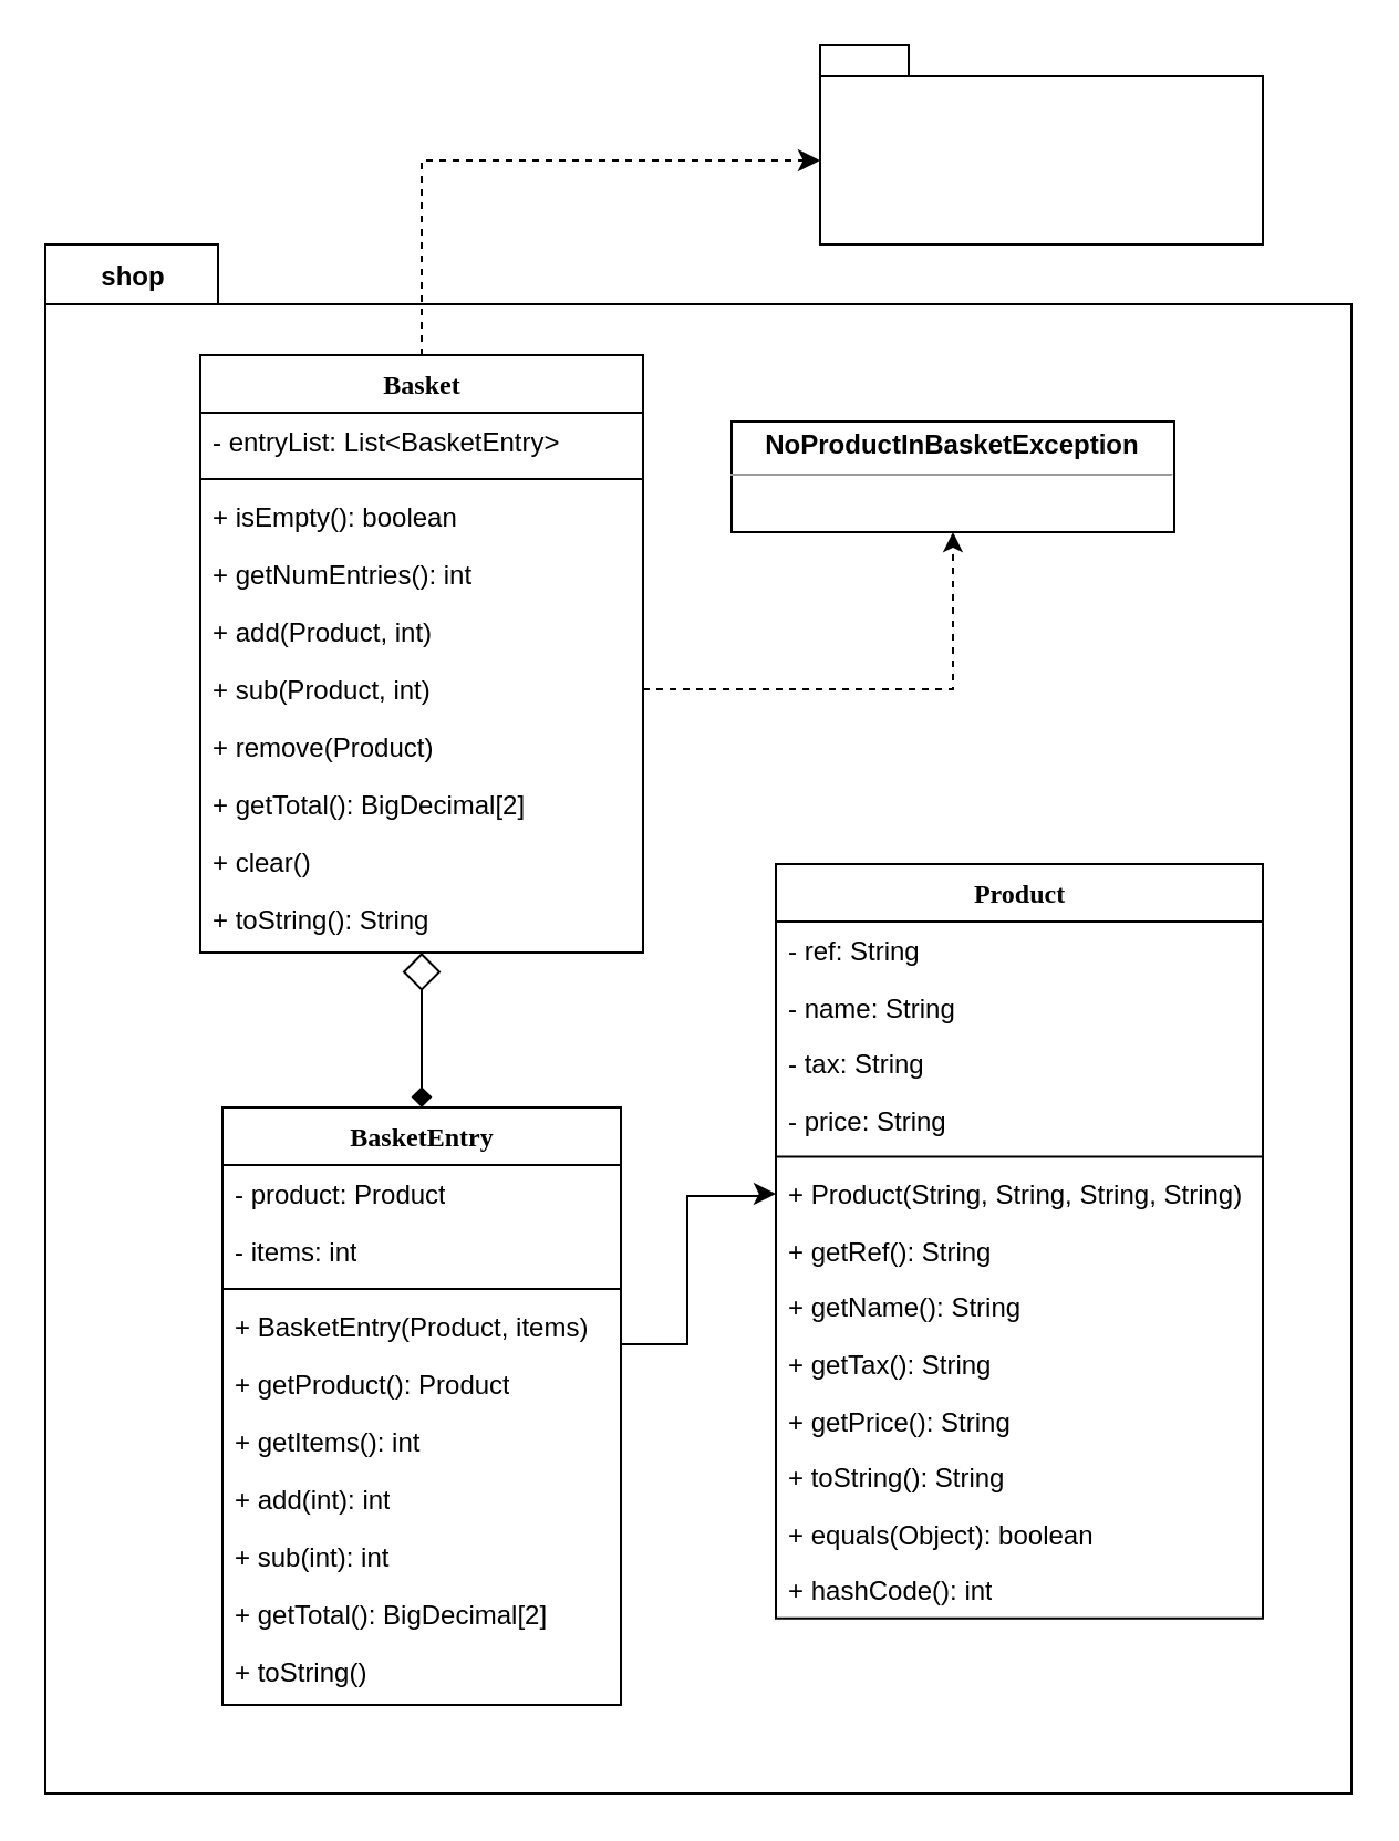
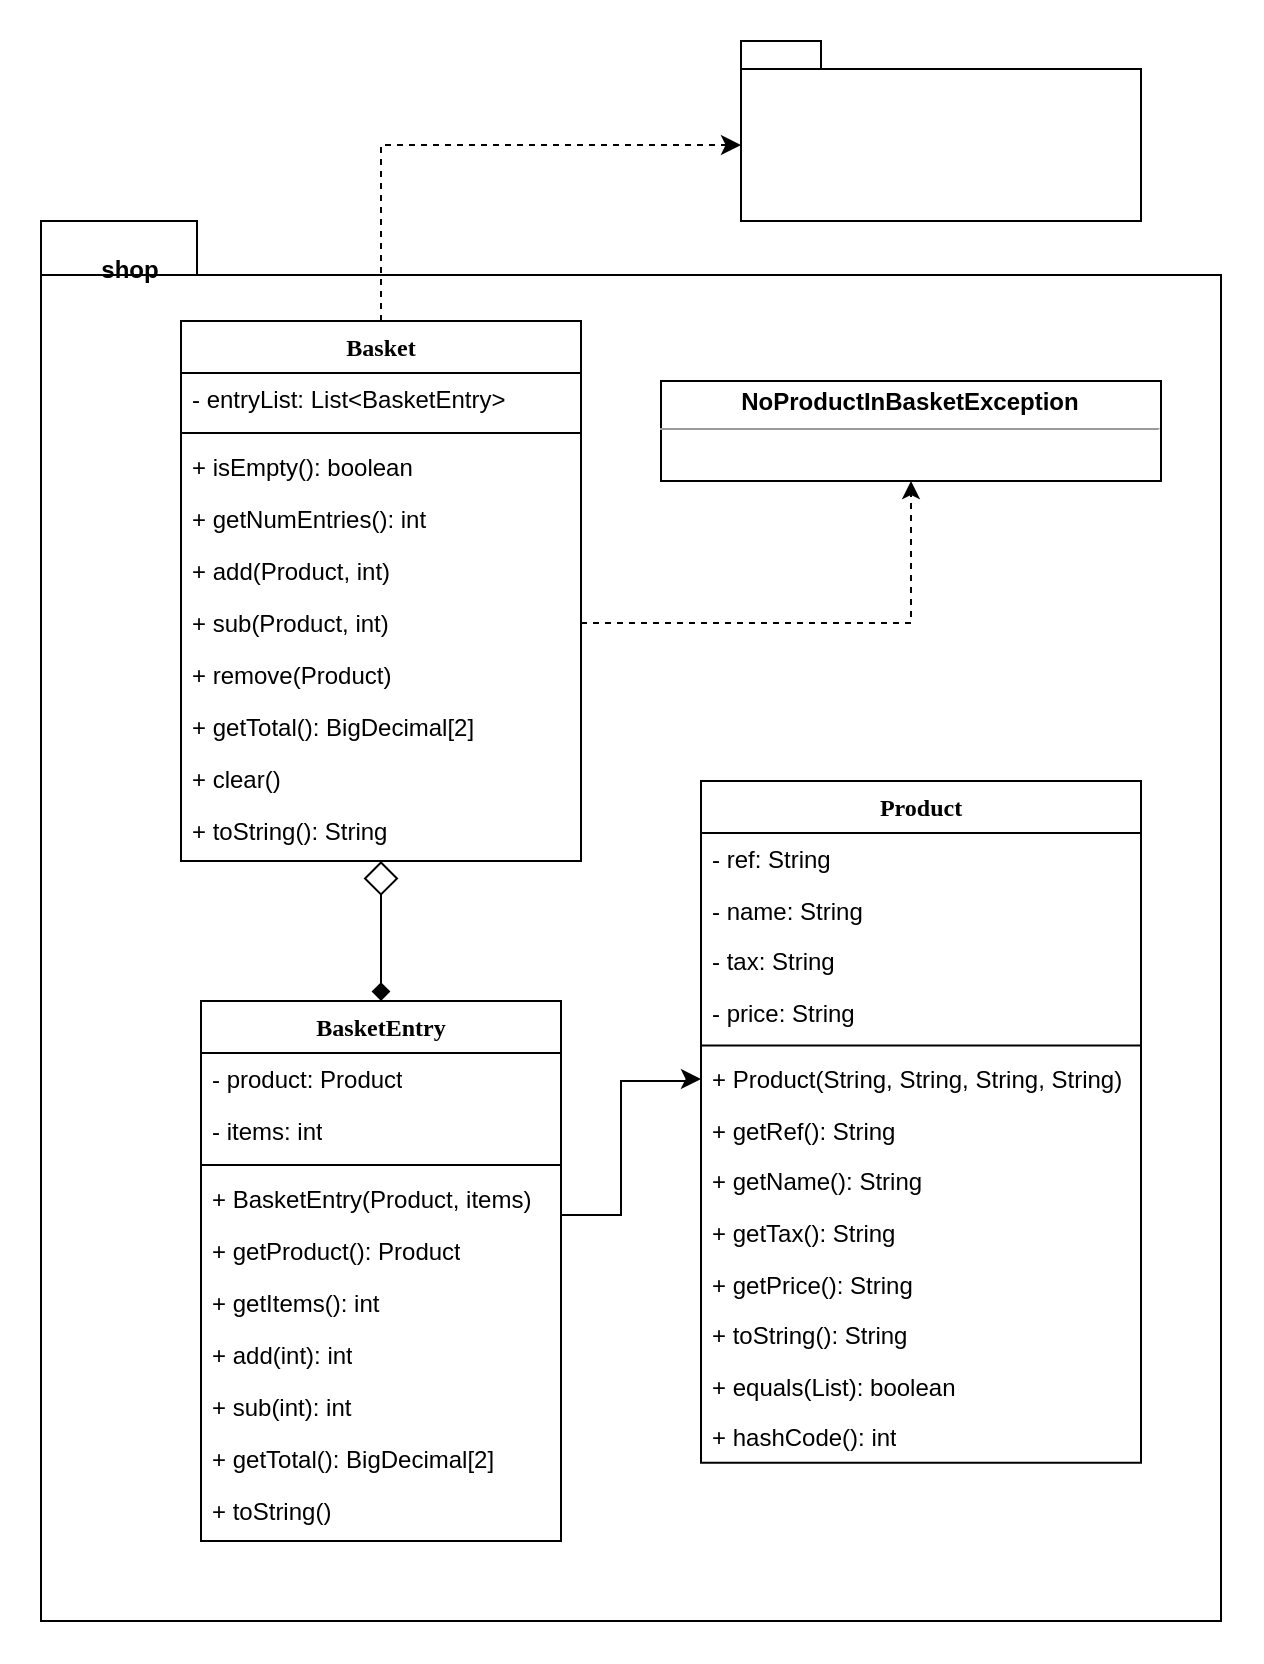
- <mxCell id="17" value="shop" style="text;align=center;fontStyle=1;verticalAlign=middle;spacingLeft=3;spacingRight=3;strokeColor=none;rotatable=0;points=[[0,0.5],[1,0.5]];portConstraint=eastwest;" vertex="1" parent="1"><mxGeometry x="20" y="110" width="80" height="27.761" as="geometry" /></mxCell>
+ <mxCell id="17" value="shop" style="text;align=center;fontStyle=1;verticalAlign=middle;spacingLeft=3;spacingRight=3;strokeColor=none;rotatable=0;points=[[0,0.5],[1,0.5]];portConstraint=eastwest;" vertex="1" parent="1"><mxGeometry x="25" y="120" width="80" height="27.761" as="geometry" /></mxCell>
- <mxCell id="44" value="&lt;p style=&quot;margin: 0px ; margin-top: 4px ; text-align: center&quot;&gt;&lt;b&gt;NoProductInBasketException&lt;/b&gt;&lt;/p&gt;&lt;hr size=&quot;1&quot;&gt;&lt;div style=&quot;height: 2px&quot;&gt;&lt;/div&gt;" style="verticalAlign=top;align=left;overflow=fill;fontSize=12;fontFamily=Helvetica;html=1;fillColor=none;" vertex="1" parent="1"><mxGeometry x="330" y="190" width="200" height="50" as="geometry" /></mxCell>
+ <mxCell id="44" value="&lt;p style=&quot;margin: 0px ; margin-top: 4px ; text-align: center&quot;&gt;&lt;b&gt;NoProductInBasketException&lt;/b&gt;&lt;/p&gt;&lt;hr size=&quot;1&quot;&gt;&lt;div style=&quot;height: 2px&quot;&gt;&lt;/div&gt;" style="verticalAlign=top;align=left;overflow=fill;fontSize=12;fontFamily=Helvetica;html=1;fillColor=none;" vertex="1" parent="1"><mxGeometry x="330" y="190" width="250" height="50" as="geometry" /></mxCell>
- <mxCell id="42" value="+ equals(Object): boolean" style="text;html=1;strokeColor=none;fillColor=none;align=left;verticalAlign=top;spacingLeft=4;spacingRight=4;whiteSpace=wrap;overflow=hidden;rotatable=0;points=[[0,0.5],[1,0.5]];portConstraint=eastwest;" vertex="1" parent="30"><mxGeometry y="289.746" width="220" height="25.587" as="geometry" /></mxCell>
+ <mxCell id="42" value="+ equals(List): boolean" style="text;html=1;strokeColor=none;fillColor=none;align=left;verticalAlign=top;spacingLeft=4;spacingRight=4;whiteSpace=wrap;overflow=hidden;rotatable=0;points=[[0,0.5],[1,0.5]];portConstraint=eastwest;" vertex="1" parent="30"><mxGeometry y="289.746" width="220" height="25.587" as="geometry" /></mxCell>
